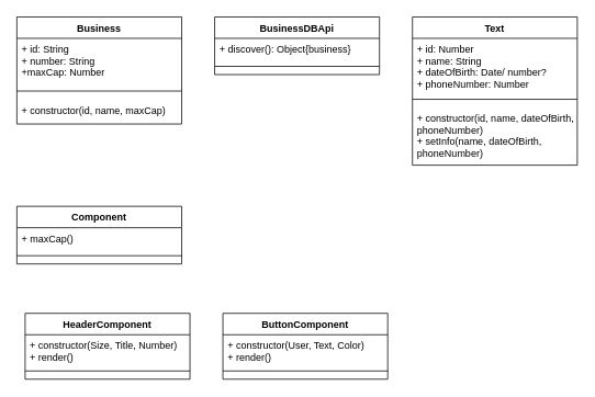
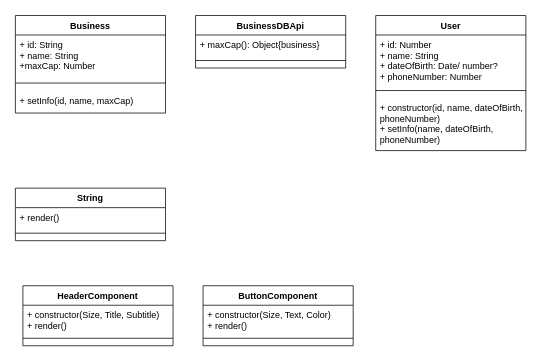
- <mxCell id="18" value="Text" style="swimlane;fontStyle=1;align=center;verticalAlign=top;childLayout=stackLayout;horizontal=1;startSize=26;horizontalStack=0;resizeParent=1;resizeParentMax=0;resizeLast=0;collapsible=1;marginBottom=0;" vertex="1" parent="1"><mxGeometry x="500" y="20" width="200" height="180" as="geometry" /></mxCell>
+ <mxCell id="18" value="User" style="swimlane;fontStyle=1;align=center;verticalAlign=top;childLayout=stackLayout;horizontal=1;startSize=26;horizontalStack=0;resizeParent=1;resizeParentMax=0;resizeLast=0;collapsible=1;marginBottom=0;" vertex="1" parent="1"><mxGeometry x="500" y="20" width="200" height="180" as="geometry" /></mxCell>
- <mxCell id="3" value="+ id: String&#10;+ number: String&#10;+maxCap: Number" style="text;strokeColor=none;fillColor=none;align=left;verticalAlign=top;spacingLeft=4;spacingRight=4;overflow=hidden;rotatable=0;points=[[0,0.5],[1,0.5]];portConstraint=eastwest;" vertex="1" parent="2"><mxGeometry y="26" width="200" height="54" as="geometry" /></mxCell>
+ <mxCell id="3" value="+ id: String&#10;+ name: String&#10;+maxCap: Number" style="text;strokeColor=none;fillColor=none;align=left;verticalAlign=top;spacingLeft=4;spacingRight=4;overflow=hidden;rotatable=0;points=[[0,0.5],[1,0.5]];portConstraint=eastwest;" vertex="1" parent="2"><mxGeometry y="26" width="200" height="54" as="geometry" /></mxCell>
- <mxCell id="7" value="+ discover(): Object{business}" style="text;strokeColor=none;fillColor=none;align=left;verticalAlign=top;spacingLeft=4;spacingRight=4;overflow=hidden;rotatable=0;points=[[0,0.5],[1,0.5]];portConstraint=eastwest;" vertex="1" parent="6"><mxGeometry y="26" width="200" height="24" as="geometry" /></mxCell>
+ <mxCell id="7" value="+ maxCap(): Object{business}" style="text;strokeColor=none;fillColor=none;align=left;verticalAlign=top;spacingLeft=4;spacingRight=4;overflow=hidden;rotatable=0;points=[[0,0.5],[1,0.5]];portConstraint=eastwest;" vertex="1" parent="6"><mxGeometry y="26" width="200" height="24" as="geometry" /></mxCell>
- <mxCell id="5" value="+ constructor(id, name, maxCap)" style="text;strokeColor=none;fillColor=none;align=left;verticalAlign=top;spacingLeft=4;spacingRight=4;overflow=hidden;rotatable=0;points=[[0,0.5],[1,0.5]];portConstraint=eastwest;" vertex="1" parent="2"><mxGeometry y="100" width="200" height="30" as="geometry" /></mxCell>
+ <mxCell id="5" value="+ setInfo(id, name, maxCap)" style="text;strokeColor=none;fillColor=none;align=left;verticalAlign=top;spacingLeft=4;spacingRight=4;overflow=hidden;rotatable=0;points=[[0,0.5],[1,0.5]];portConstraint=eastwest;" vertex="1" parent="2"><mxGeometry y="100" width="200" height="30" as="geometry" /></mxCell>
- <mxCell id="9" value="Component" style="swimlane;fontStyle=1;align=center;verticalAlign=top;childLayout=stackLayout;horizontal=1;startSize=26;horizontalStack=0;resizeParent=1;resizeParentMax=0;resizeLast=0;collapsible=1;marginBottom=0;" vertex="1" parent="1"><mxGeometry x="20" y="250" width="200" height="70" as="geometry" /></mxCell>
+ <mxCell id="9" value="String" style="swimlane;fontStyle=1;align=center;verticalAlign=top;childLayout=stackLayout;horizontal=1;startSize=26;horizontalStack=0;resizeParent=1;resizeParentMax=0;resizeLast=0;collapsible=1;marginBottom=0;" vertex="1" parent="1"><mxGeometry x="20" y="250" width="200" height="70" as="geometry" /></mxCell>
- <mxCell id="10" value="+ maxCap()" style="text;strokeColor=none;fillColor=none;align=left;verticalAlign=top;spacingLeft=4;spacingRight=4;overflow=hidden;rotatable=0;points=[[0,0.5],[1,0.5]];portConstraint=eastwest;" vertex="1" parent="9"><mxGeometry y="26" width="200" height="24" as="geometry" /></mxCell>
+ <mxCell id="10" value="+ render()" style="text;strokeColor=none;fillColor=none;align=left;verticalAlign=top;spacingLeft=4;spacingRight=4;overflow=hidden;rotatable=0;points=[[0,0.5],[1,0.5]];portConstraint=eastwest;" vertex="1" parent="9"><mxGeometry y="26" width="200" height="24" as="geometry" /></mxCell>
- <mxCell id="16" value="+ constructor(Size, Title, Number)&#10;+ render()" style="text;strokeColor=none;fillColor=none;align=left;verticalAlign=top;spacingLeft=4;spacingRight=4;overflow=hidden;rotatable=0;points=[[0,0.5],[1,0.5]];portConstraint=eastwest;" vertex="1" parent="15"><mxGeometry y="26" width="200" height="34" as="geometry" /></mxCell>
+ <mxCell id="16" value="+ constructor(Size, Title, Subtitle)&#10;+ render()" style="text;strokeColor=none;fillColor=none;align=left;verticalAlign=top;spacingLeft=4;spacingRight=4;overflow=hidden;rotatable=0;points=[[0,0.5],[1,0.5]];portConstraint=eastwest;" vertex="1" parent="15"><mxGeometry y="26" width="200" height="34" as="geometry" /></mxCell>
- <mxCell id="13" value="+ constructor(User, Text, Color)&#10;+ render()" style="text;strokeColor=none;fillColor=none;align=left;verticalAlign=top;spacingLeft=4;spacingRight=4;overflow=hidden;rotatable=0;points=[[0,0.5],[1,0.5]];portConstraint=eastwest;" vertex="1" parent="12"><mxGeometry y="26" width="200" height="34" as="geometry" /></mxCell>
+ <mxCell id="13" value="+ constructor(Size, Text, Color)&#10;+ render()" style="text;strokeColor=none;fillColor=none;align=left;verticalAlign=top;spacingLeft=4;spacingRight=4;overflow=hidden;rotatable=0;points=[[0,0.5],[1,0.5]];portConstraint=eastwest;" vertex="1" parent="12"><mxGeometry y="26" width="200" height="34" as="geometry" /></mxCell>
